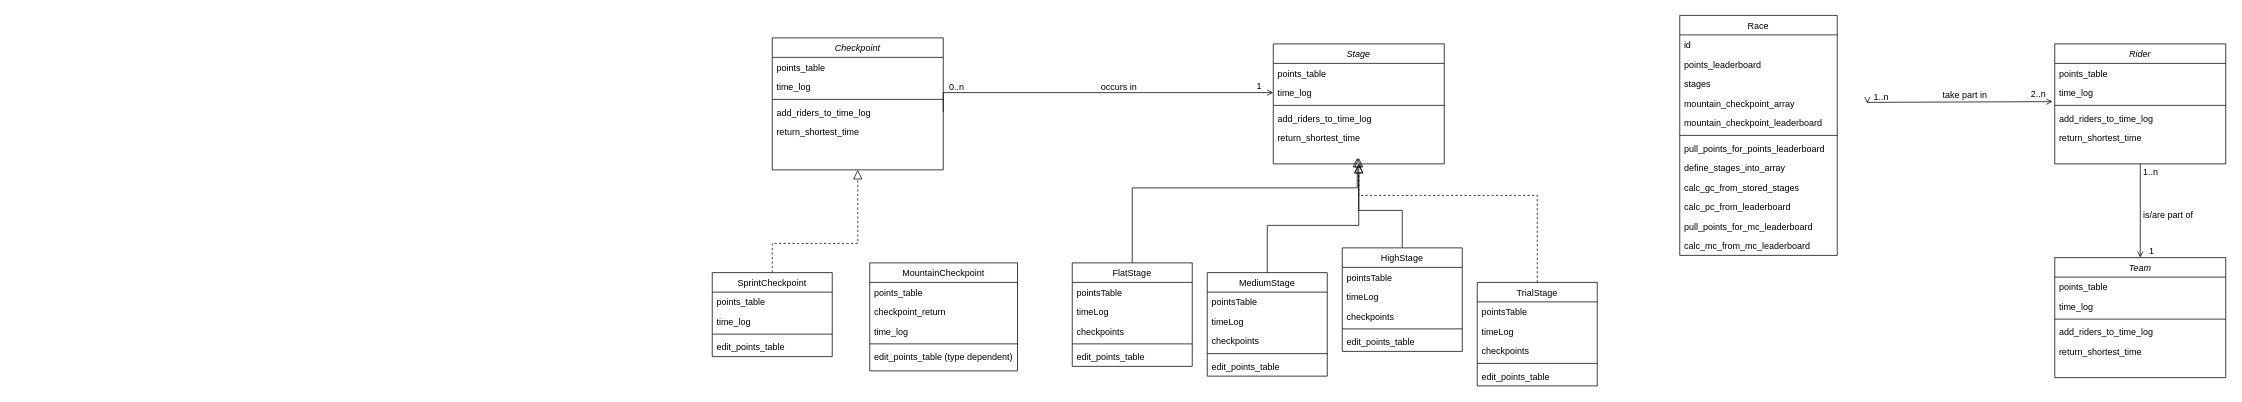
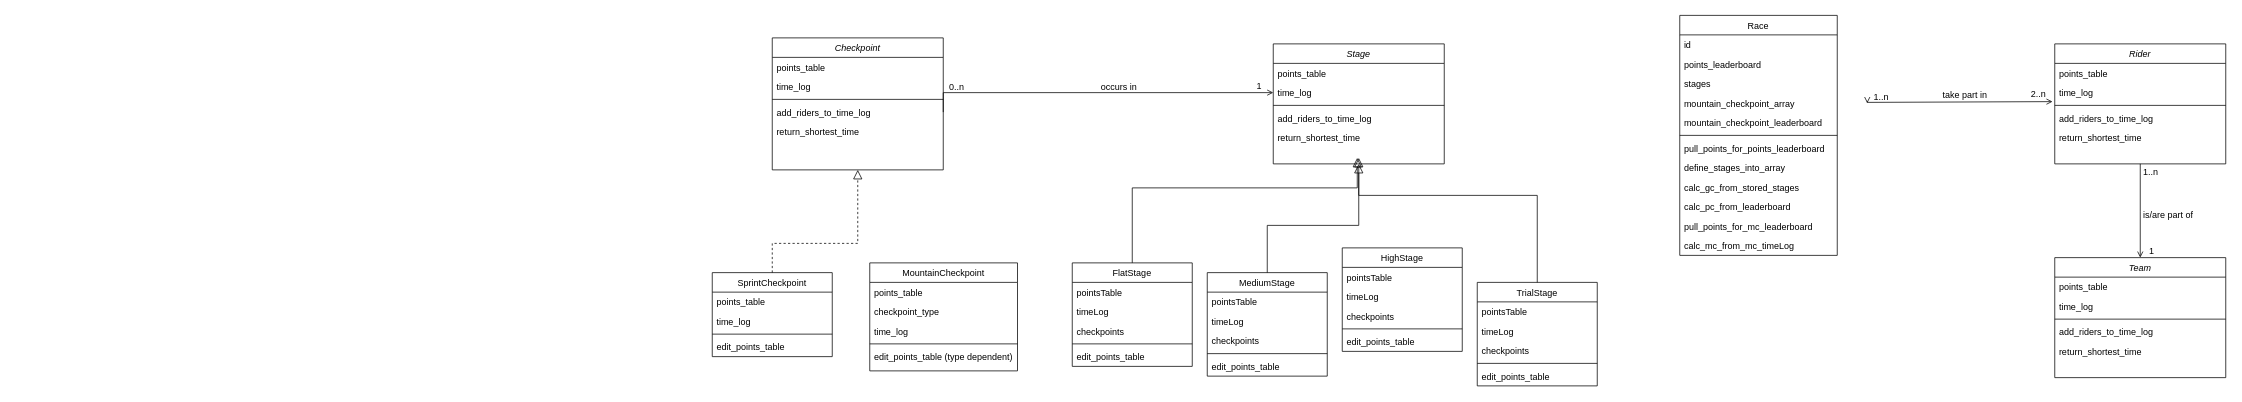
- <mxCell id="58" value="" style="endArrow=block;endSize=10;endFill=0;shadow=0;strokeWidth=1;rounded=0;edgeStyle=elbowEdgeStyle;elbow=vertical;exitX=0.5;exitY=0;exitDx=0;exitDy=0;entryX=0.5;entryY=1;entryDx=0;entryDy=0;dashed=1;" parent="1" source="41" edge="1" target="2"><mxGeometry width="160" relative="1" as="geometry"><mxPoint x="1899" y="340" as="sourcePoint" /><mxPoint x="1939" y="190" as="targetPoint" /><Array as="points"><mxPoint x="1939" y="260" /></Array></mxGeometry></mxCell>
+ <mxCell id="58" value="" style="endArrow=block;endSize=10;endFill=0;shadow=0;strokeWidth=1;rounded=0;edgeStyle=elbowEdgeStyle;elbow=vertical;exitX=0.5;exitY=0;exitDx=0;exitDy=0;entryX=0.5;entryY=1;entryDx=0;entryDy=0;" parent="1" source="41" edge="1" target="2"><mxGeometry width="160" relative="1" as="geometry"><mxPoint x="1899" y="340" as="sourcePoint" /><mxPoint x="1939" y="190" as="targetPoint" /><Array as="points"><mxPoint x="1939" y="260" /></Array></mxGeometry></mxCell>
- <mxCell id="59" value="" style="endArrow=block;endSize=10;endFill=0;shadow=0;strokeWidth=1;rounded=0;edgeStyle=elbowEdgeStyle;elbow=vertical;exitX=0.5;exitY=0;exitDx=0;exitDy=0;entryX=0.5;entryY=1;entryDx=0;entryDy=0;" parent="1" source="35" edge="1" target="2"><mxGeometry width="160" relative="1" as="geometry"><mxPoint x="1851" y="315" as="sourcePoint" /><mxPoint x="1809" y="230" as="targetPoint" /><Array as="points"><mxPoint x="1879" y="280" /></Array></mxGeometry></mxCell>
- <mxCell id="34" value="calc_mc_from_mc_leaderboard" style="text;align=left;verticalAlign=top;spacingLeft=4;spacingRight=4;overflow=hidden;rotatable=0;points=[[0,0.5],[1,0.5]];portConstraint=eastwest;" parent="22" vertex="1"><mxGeometry y="294" width="210" height="26" as="geometry" /></mxCell>
+ <mxCell id="34" value="calc_mc_from_mc_timeLog" style="text;align=left;verticalAlign=top;spacingLeft=4;spacingRight=4;overflow=hidden;rotatable=0;points=[[0,0.5],[1,0.5]];portConstraint=eastwest;" parent="22" vertex="1"><mxGeometry y="294" width="210" height="26" as="geometry" /></mxCell>
- <mxCell id="54" value="checkpoint_return" style="text;align=left;verticalAlign=top;spacingLeft=4;spacingRight=4;overflow=hidden;rotatable=0;points=[[0,0.5],[1,0.5]];portConstraint=eastwest;" parent="52" vertex="1"><mxGeometry y="52" width="197" height="26" as="geometry" /></mxCell>
+ <mxCell id="54" value="checkpoint_type" style="text;align=left;verticalAlign=top;spacingLeft=4;spacingRight=4;overflow=hidden;rotatable=0;points=[[0,0.5],[1,0.5]];portConstraint=eastwest;" parent="52" vertex="1"><mxGeometry y="52" width="197" height="26" as="geometry" /></mxCell>
